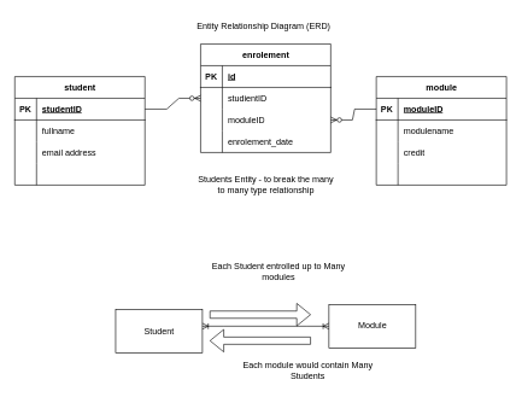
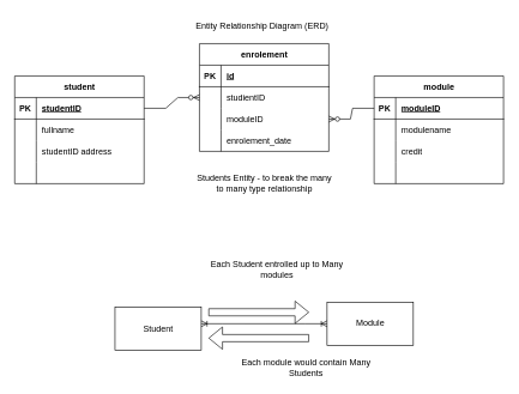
- <mxCell id="18" value="email address" style="shape=partialRectangle;connectable=0;fillColor=none;top=0;left=0;bottom=0;right=0;align=left;spacingLeft=6;overflow=hidden;whiteSpace=wrap;html=1;" parent="16" vertex="1"><mxGeometry x="30" width="150" height="30" as="geometry"><mxRectangle width="150" height="30" as="alternateBounds" /></mxGeometry></mxCell>
+ <mxCell id="18" value="studentID address" style="shape=partialRectangle;connectable=0;fillColor=none;top=0;left=0;bottom=0;right=0;align=left;spacingLeft=6;overflow=hidden;whiteSpace=wrap;html=1;" parent="16" vertex="1"><mxGeometry x="30" width="150" height="30" as="geometry"><mxRectangle width="150" height="30" as="alternateBounds" /></mxGeometry></mxCell>
